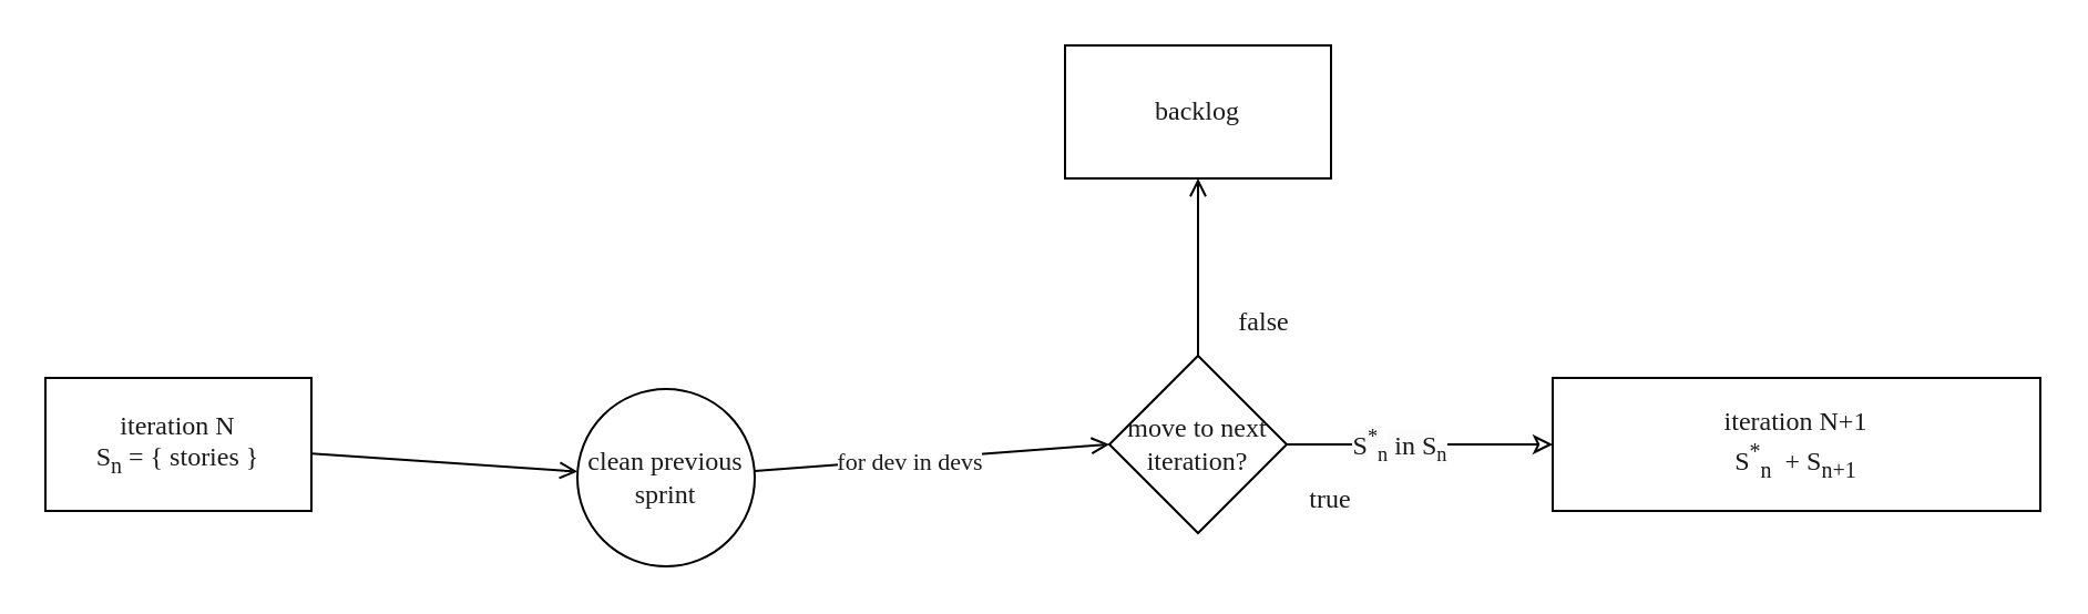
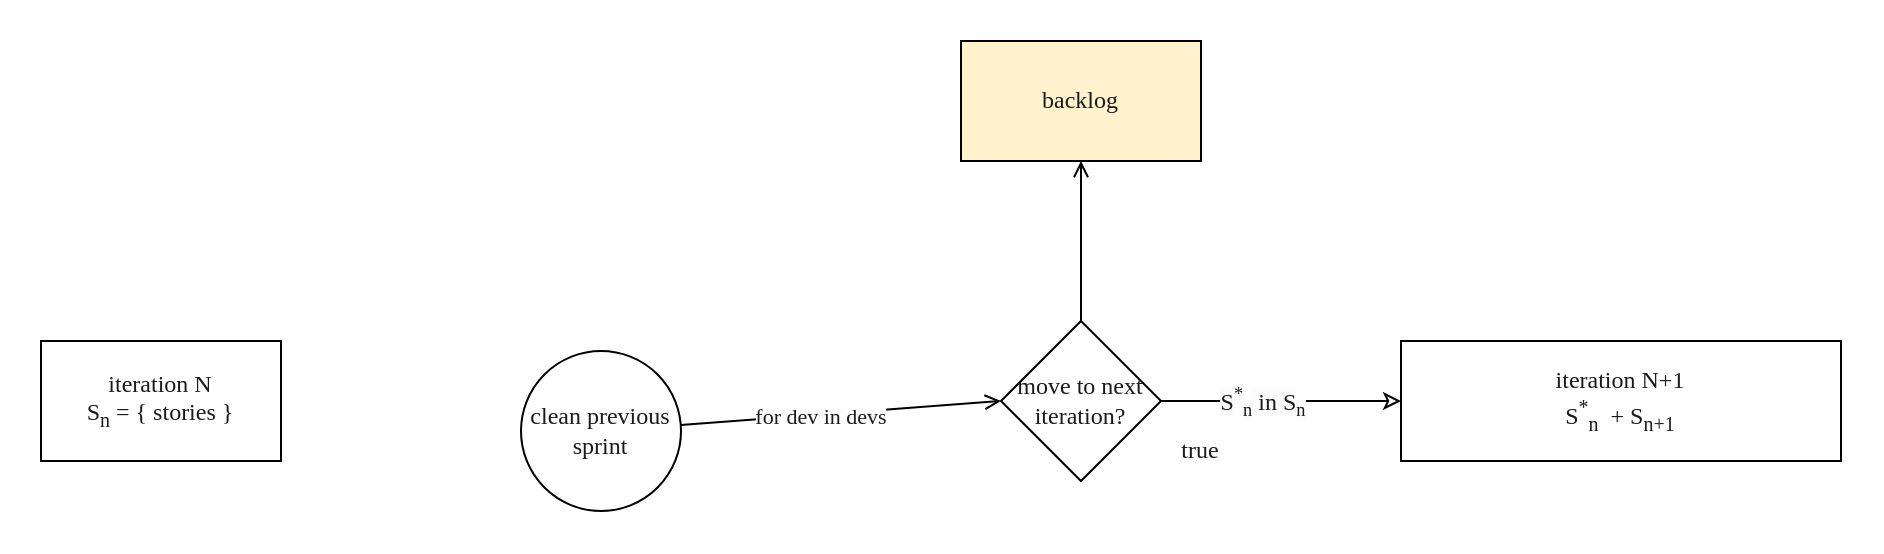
- <mxCell id="9" value="backlog" style="rounded=0;whiteSpace=wrap;html=1;fontFamily=source code pro;fontColor=#1A1A1A;" parent="1" vertex="1"><mxGeometry x="480" y="20" width="120" height="60" as="geometry" /></mxCell>
+ <mxCell id="9" value="backlog" style="rounded=0;whiteSpace=wrap;html=1;fontFamily=source code pro;fontColor=#1A1A1A;fillColor=#fff2cc;" parent="1" vertex="1"><mxGeometry x="480" y="20" width="120" height="60" as="geometry" /></mxCell>
- <mxCell id="10" value="false" style="text;html=1;strokeColor=none;fillColor=none;align=center;verticalAlign=middle;whiteSpace=wrap;rounded=0;fontFamily=source code pro;fontColor=#1A1A1A;" parent="1" vertex="1"><mxGeometry x="540" y="130" width="60" height="30" as="geometry" /></mxCell>
- <mxCell id="12" style="edgeStyle=none;html=1;endArrow=open;endFill=0;fontFamily=source code pro;fontColor=#1A1A1A;" parent="1" source="13" target="4" edge="1"><mxGeometry relative="1" as="geometry" /></mxCell>
